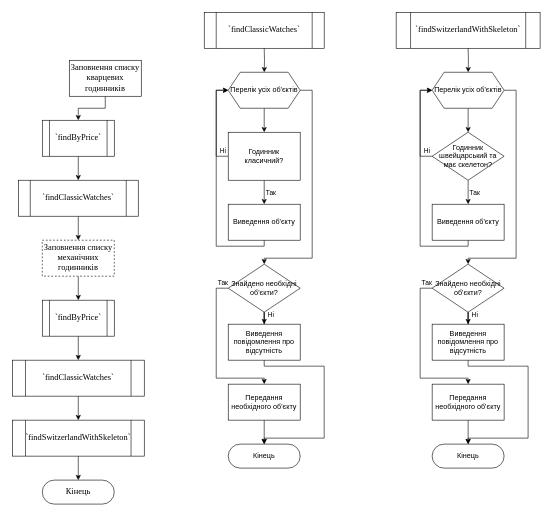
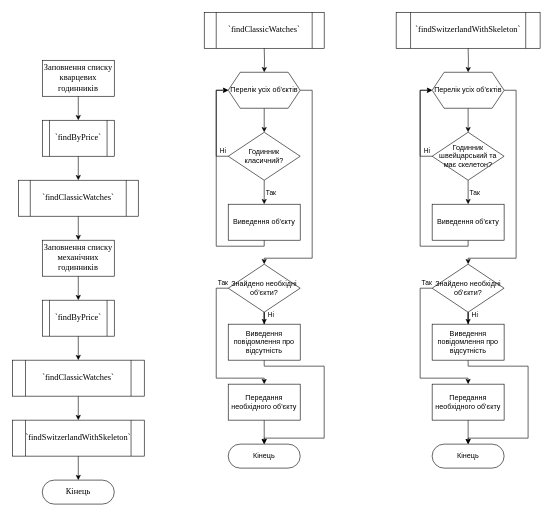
- <mxCell id="3" value="Заповнення списку кварцевих годинників" style="rounded=0;whiteSpace=wrap;html=1;fontFamily=Times New Roman;fontSize=14;labelBackgroundColor=none;" vertex="1" parent="1"><mxGeometry x="115" y="100" width="120" height="60" as="geometry" /></mxCell>
+ <mxCell id="3" value="Заповнення списку кварцевих годинників" style="rounded=0;whiteSpace=wrap;html=1;fontFamily=Times New Roman;fontSize=14;labelBackgroundColor=none;" vertex="1" parent="1"><mxGeometry x="70" y="100" width="120" height="60" as="geometry" /></mxCell>
- <mxCell id="48" value="Годинник класичний?" style="whiteSpace=wrap;html=1;rounded=0;" vertex="1" parent="1"><mxGeometry x="380" y="220" width="120" height="80" as="geometry" /></mxCell>
+ <mxCell id="48" value="Годинник класичний?" style="rhombus;whiteSpace=wrap;html=1;" vertex="1" parent="1"><mxGeometry x="380" y="220" width="120" height="80" as="geometry" /></mxCell>
- <mxCell id="9" value="Заповнення списку механічних годинників" style="rounded=0;whiteSpace=wrap;html=1;fontFamily=Times New Roman;fontSize=14;labelBackgroundColor=none;dashed=1;" vertex="1" parent="1"><mxGeometry x="70" y="400" width="120" height="60" as="geometry" /></mxCell>
+ <mxCell id="9" value="Заповнення списку механічних годинників" style="rounded=0;whiteSpace=wrap;html=1;fontFamily=Times New Roman;fontSize=14;labelBackgroundColor=none;" vertex="1" parent="1"><mxGeometry x="70" y="400" width="120" height="60" as="geometry" /></mxCell>
